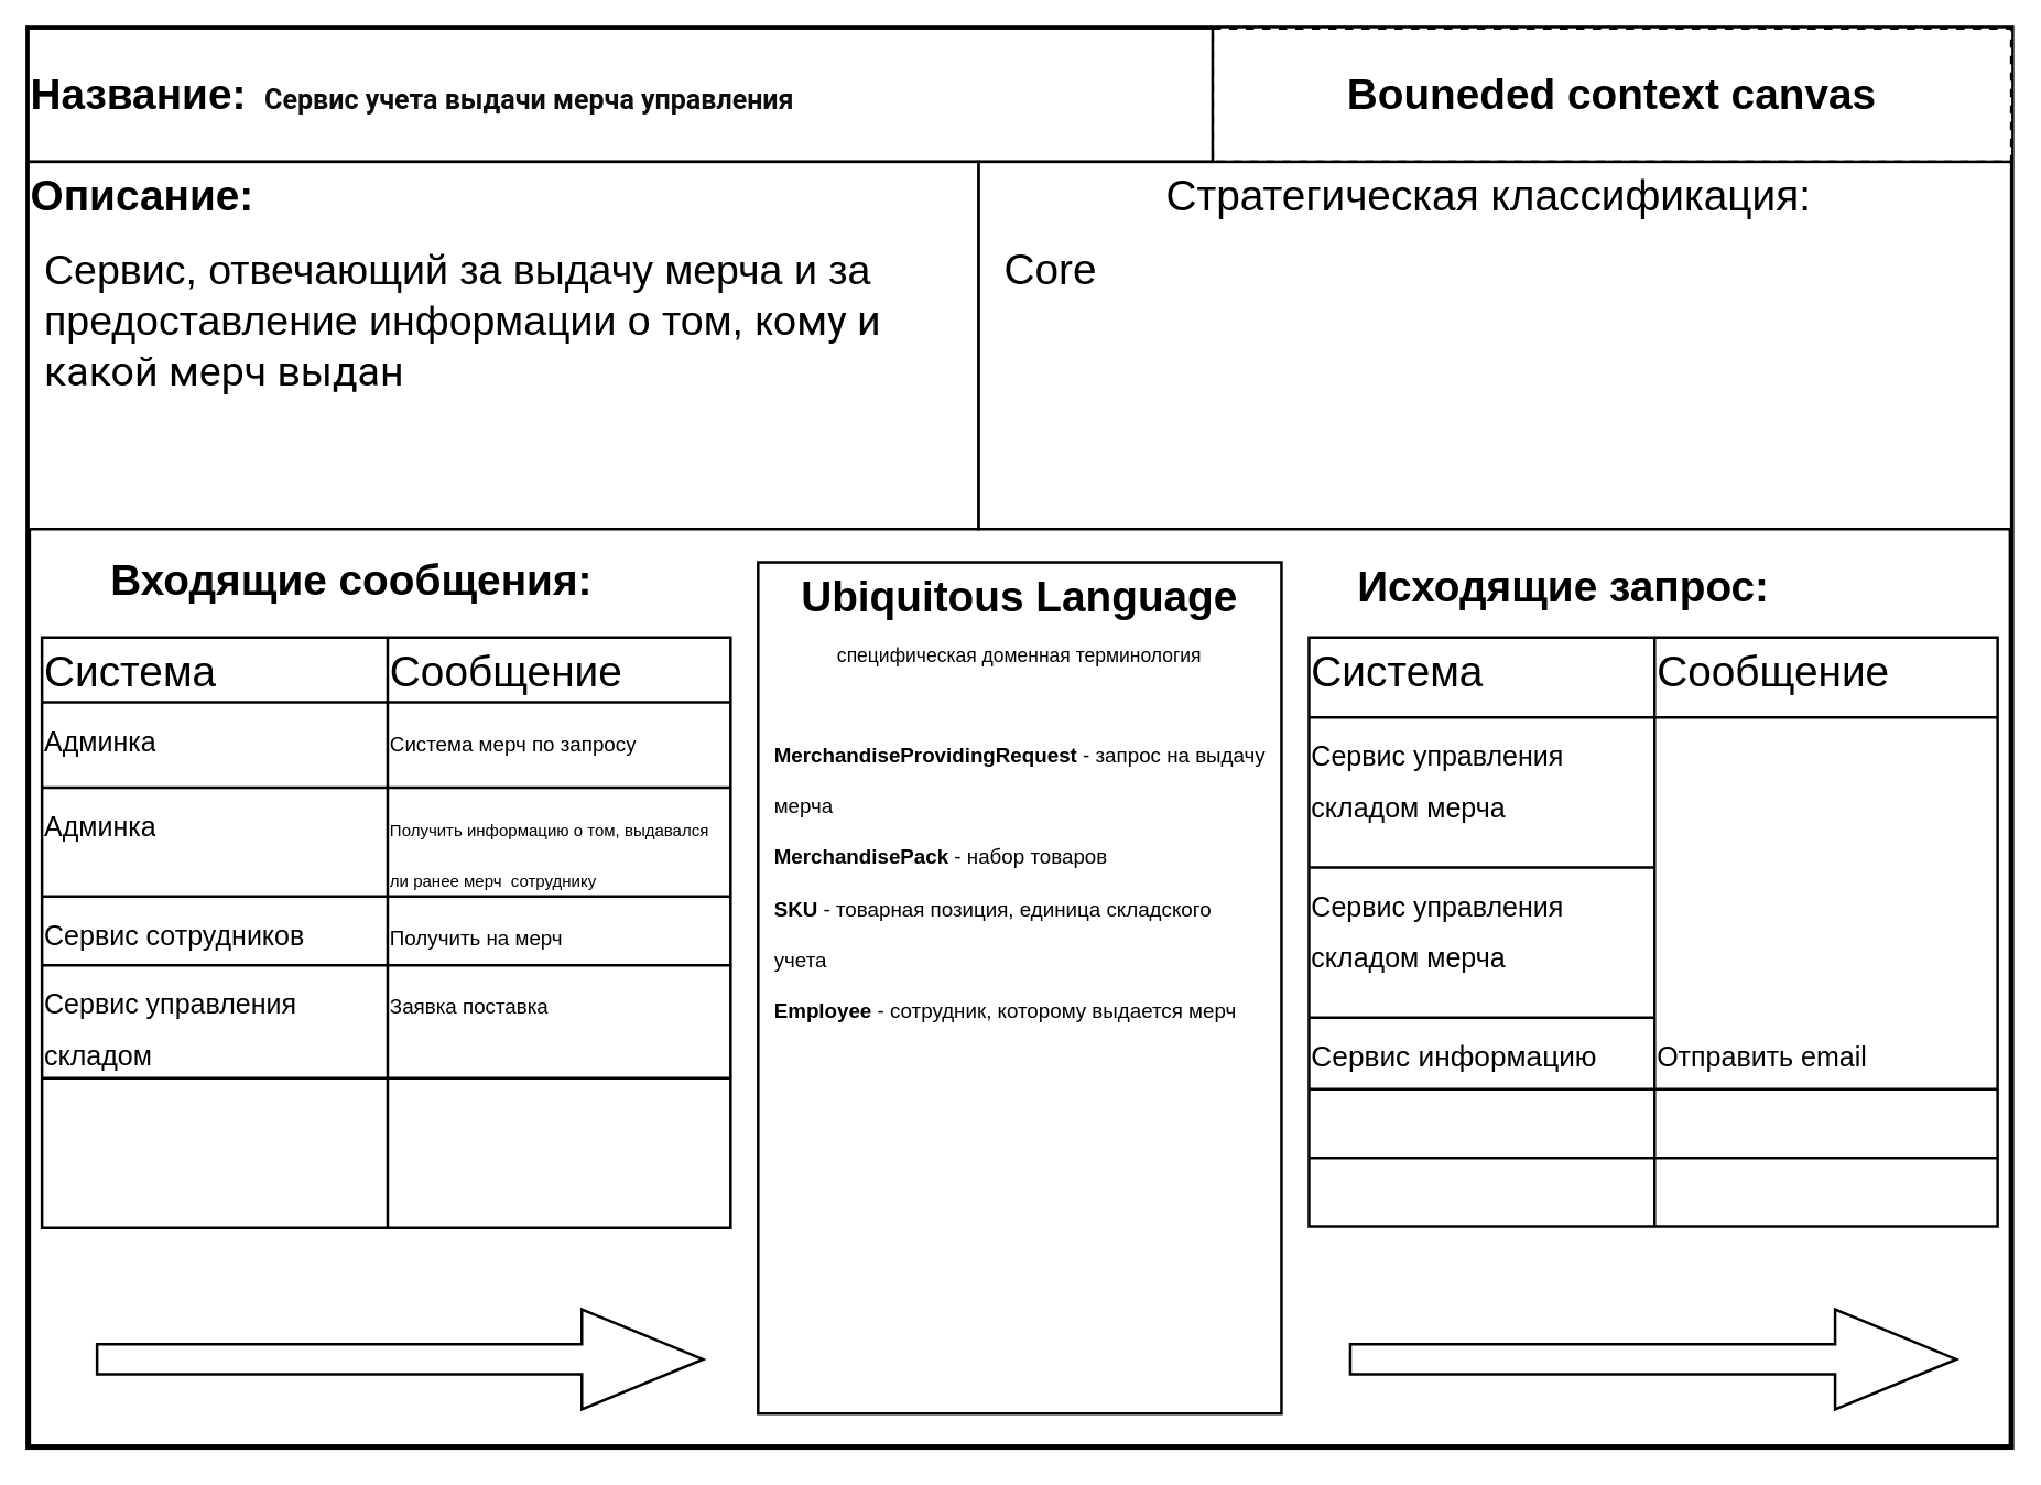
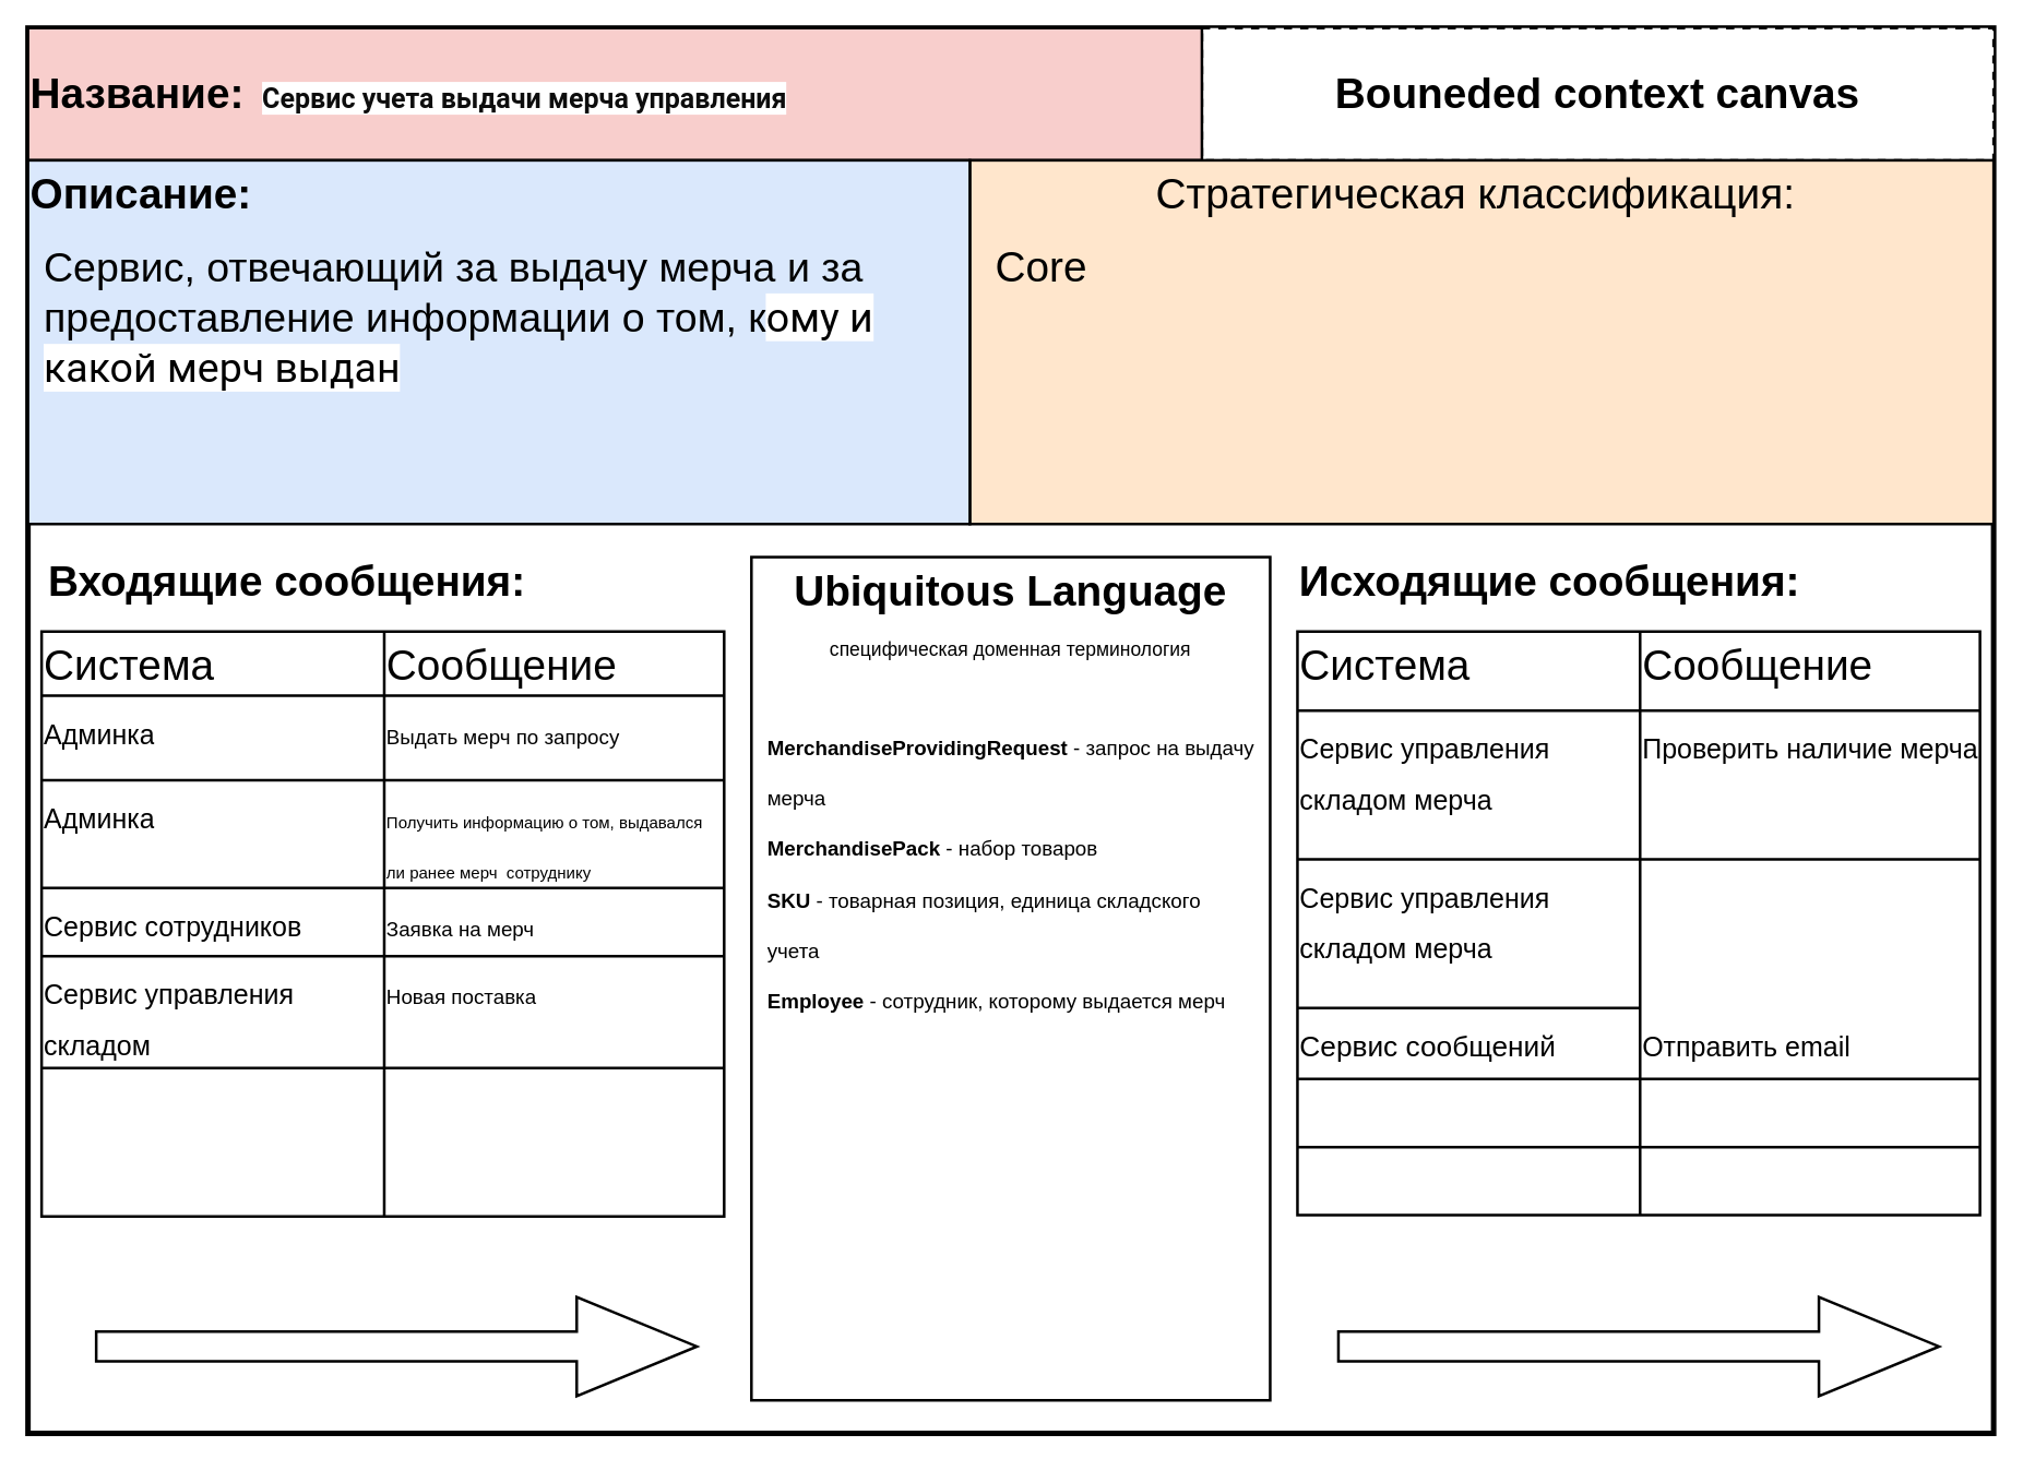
- <mxCell id="52" value="&lt;b&gt;&lt;font style=&quot;font-size: 31px&quot;&gt;Название:&amp;nbsp;&lt;/font&gt;&lt;/b&gt;" style="rounded=0;whiteSpace=wrap;html=1;strokeWidth=2;align=left;" parent="51" vertex="1"><mxGeometry width="860.0" height="96.941" as="geometry" /></mxCell>
+ <mxCell id="52" value="&lt;b&gt;&lt;font style=&quot;font-size: 31px&quot;&gt;Название:&amp;nbsp;&lt;/font&gt;&lt;/b&gt;" style="rounded=0;whiteSpace=wrap;html=1;strokeWidth=2;align=left;fillColor=#f8cecc;" parent="51" vertex="1"><mxGeometry width="860.0" height="96.941" as="geometry" /></mxCell>
- <mxCell id="56" value="&lt;font style=&quot;font-size: 31px&quot;&gt;&lt;b&gt;Описание:&lt;/b&gt;&lt;/font&gt;" style="rounded=0;whiteSpace=wrap;html=1;shadow=0;strokeColor=default;strokeWidth=2;align=left;verticalAlign=top;" parent="55" vertex="1"><mxGeometry width="690" height="266.588" as="geometry" /></mxCell>
+ <mxCell id="56" value="&lt;font style=&quot;font-size: 31px&quot;&gt;&lt;b&gt;Описание:&lt;/b&gt;&lt;/font&gt;" style="rounded=0;whiteSpace=wrap;html=1;shadow=0;strokeColor=default;strokeWidth=2;align=left;verticalAlign=top;fillColor=#dae8fc;" parent="55" vertex="1"><mxGeometry width="690" height="266.588" as="geometry" /></mxCell>
- <mxCell id="54" value="&lt;font style=&quot;font-size: 31px&quot;&gt;Стратегическая классификация:&amp;nbsp;&lt;/font&gt;" style="rounded=0;whiteSpace=wrap;html=1;shadow=0;strokeColor=default;strokeWidth=2;verticalAlign=top;spacingRight=0;spacing=2;sketch=0;" parent="47" vertex="1"><mxGeometry x="690" y="96.941" width="750" height="266.588" as="geometry" /></mxCell>
+ <mxCell id="54" value="&lt;font style=&quot;font-size: 31px&quot;&gt;Стратегическая классификация:&amp;nbsp;&lt;/font&gt;" style="rounded=0;whiteSpace=wrap;html=1;shadow=0;strokeColor=default;strokeWidth=2;verticalAlign=top;spacingRight=0;spacing=2;sketch=0;fillColor=#ffe6cc;" parent="47" vertex="1"><mxGeometry x="690" y="96.941" width="750" height="266.588" as="geometry" /></mxCell>
- <mxCell id="7" value="&lt;b&gt;Входящие сообщения:&lt;/b&gt;" style="text;html=1;strokeColor=none;fillColor=none;align=center;verticalAlign=middle;whiteSpace=wrap;rounded=0;shadow=0;glass=0;sketch=0;fontSize=31;" parent="3" vertex="1"><mxGeometry x="55" y="382.76" width="360" height="36.35" as="geometry" /></mxCell>
+ <mxCell id="7" value="&lt;b&gt;Входящие сообщения:&lt;/b&gt;" style="text;html=1;strokeColor=none;fillColor=none;align=center;verticalAlign=middle;whiteSpace=wrap;rounded=0;shadow=0;glass=0;sketch=0;fontSize=31;" parent="3" vertex="1"><mxGeometry x="10" y="387.76" width="360" height="36.35" as="geometry" /></mxCell>
- <mxCell id="8" value="&lt;b&gt;Исходящие запрос:&lt;/b&gt;" style="text;html=1;strokeColor=none;fillColor=none;align=center;verticalAlign=middle;whiteSpace=wrap;rounded=0;shadow=0;glass=0;sketch=0;fontSize=31;" parent="3" vertex="1"><mxGeometry x="930" y="387.76" width="370" height="36.35" as="geometry" /></mxCell>
+ <mxCell id="8" value="&lt;b&gt;Исходящие сообщения:&lt;/b&gt;" style="text;html=1;strokeColor=none;fillColor=none;align=center;verticalAlign=middle;whiteSpace=wrap;rounded=0;shadow=0;glass=0;sketch=0;fontSize=31;" parent="3" vertex="1"><mxGeometry x="930" y="387.76" width="370" height="36.35" as="geometry" /></mxCell>
- <mxCell id="15" value="&lt;span style=&quot;font-size: 15px&quot;&gt;Система мерч по запросу&lt;/span&gt;" style="shape=partialRectangle;html=1;whiteSpace=wrap;connectable=0;fillColor=none;top=0;left=0;bottom=0;right=0;overflow=hidden;pointerEvents=1;rounded=0;shadow=0;glass=0;sketch=0;fontSize=31;strokeColor=default;strokeWidth=2;align=left;verticalAlign=top;" parent="13" vertex="1"><mxGeometry x="251" width="249" height="62" as="geometry"><mxRectangle width="249" height="62" as="alternateBounds" /></mxGeometry></mxCell>
+ <mxCell id="15" value="&lt;span style=&quot;font-size: 15px&quot;&gt;Выдать мерч по запросу&lt;/span&gt;" style="shape=partialRectangle;html=1;whiteSpace=wrap;connectable=0;fillColor=none;top=0;left=0;bottom=0;right=0;overflow=hidden;pointerEvents=1;rounded=0;shadow=0;glass=0;sketch=0;fontSize=31;strokeColor=default;strokeWidth=2;align=left;verticalAlign=top;" parent="13" vertex="1"><mxGeometry x="251" width="249" height="62" as="geometry"><mxRectangle width="249" height="62" as="alternateBounds" /></mxGeometry></mxCell>
+ <mxCell id="34" value="&lt;font style=&quot;font-size: 20px&quot;&gt;Проверить наличие мерча&lt;/font&gt;" style="shape=partialRectangle;html=1;whiteSpace=wrap;connectable=0;fillColor=none;top=0;left=0;bottom=0;right=0;overflow=hidden;pointerEvents=1;rounded=0;shadow=0;glass=0;sketch=0;fontSize=31;strokeColor=default;strokeWidth=2;align=left;verticalAlign=top;" parent="32" vertex="1"><mxGeometry x="251" width="249" height="109" as="geometry"><mxRectangle width="249" height="109" as="alternateBounds" /></mxGeometry></mxCell>
- <mxCell id="21" value="&lt;span style=&quot;font-size: 15px&quot;&gt;Получить на мерч&lt;/span&gt;" style="shape=partialRectangle;html=1;whiteSpace=wrap;connectable=0;fillColor=none;top=0;left=0;bottom=0;right=0;overflow=hidden;pointerEvents=1;rounded=0;shadow=0;glass=0;sketch=0;fontSize=31;strokeColor=default;strokeWidth=2;align=left;verticalAlign=top;" vertex="1" parent="19"><mxGeometry x="251" width="249" height="50" as="geometry"><mxRectangle width="249" height="50" as="alternateBounds" /></mxGeometry></mxCell>
+ <mxCell id="21" value="&lt;span style=&quot;font-size: 15px&quot;&gt;Заявка на мерч&lt;/span&gt;" style="shape=partialRectangle;html=1;whiteSpace=wrap;connectable=0;fillColor=none;top=0;left=0;bottom=0;right=0;overflow=hidden;pointerEvents=1;rounded=0;shadow=0;glass=0;sketch=0;fontSize=31;strokeColor=default;strokeWidth=2;align=left;verticalAlign=top;" vertex="1" parent="19"><mxGeometry x="251" width="249" height="50" as="geometry"><mxRectangle width="249" height="50" as="alternateBounds" /></mxGeometry></mxCell>
- <mxCell id="24" value="&lt;span style=&quot;font-size: 15px&quot;&gt;Заявка поставка&lt;/span&gt;" style="shape=partialRectangle;html=1;whiteSpace=wrap;connectable=0;fillColor=none;top=0;left=0;bottom=0;right=0;overflow=hidden;pointerEvents=1;rounded=0;shadow=0;glass=0;sketch=0;fontSize=31;strokeColor=default;strokeWidth=2;align=left;verticalAlign=top;" vertex="1" parent="22"><mxGeometry x="251" width="249" height="82" as="geometry"><mxRectangle width="249" height="82" as="alternateBounds" /></mxGeometry></mxCell>
+ <mxCell id="24" value="&lt;span style=&quot;font-size: 15px&quot;&gt;Новая поставка&lt;/span&gt;" style="shape=partialRectangle;html=1;whiteSpace=wrap;connectable=0;fillColor=none;top=0;left=0;bottom=0;right=0;overflow=hidden;pointerEvents=1;rounded=0;shadow=0;glass=0;sketch=0;fontSize=31;strokeColor=default;strokeWidth=2;align=left;verticalAlign=top;" vertex="1" parent="22"><mxGeometry x="251" width="249" height="82" as="geometry"><mxRectangle width="249" height="82" as="alternateBounds" /></mxGeometry></mxCell>
- <mxCell id="38" value="&lt;font style=&quot;font-size: 21px&quot;&gt;Сервис информацию&lt;/font&gt;" style="shape=partialRectangle;html=1;whiteSpace=wrap;connectable=0;fillColor=none;top=0;left=0;bottom=0;right=0;overflow=hidden;pointerEvents=1;rounded=0;shadow=0;glass=0;sketch=0;fontSize=31;strokeColor=default;strokeWidth=2;align=left;verticalAlign=top;" vertex="1" parent="37"><mxGeometry width="251" height="52" as="geometry"><mxRectangle width="251" height="52" as="alternateBounds" /></mxGeometry></mxCell>
+ <mxCell id="38" value="&lt;font style=&quot;font-size: 21px&quot;&gt;Сервис сообщений&lt;/font&gt;" style="shape=partialRectangle;html=1;whiteSpace=wrap;connectable=0;fillColor=none;top=0;left=0;bottom=0;right=0;overflow=hidden;pointerEvents=1;rounded=0;shadow=0;glass=0;sketch=0;fontSize=31;strokeColor=default;strokeWidth=2;align=left;verticalAlign=top;" vertex="1" parent="37"><mxGeometry width="251" height="52" as="geometry"><mxRectangle width="251" height="52" as="alternateBounds" /></mxGeometry></mxCell>
